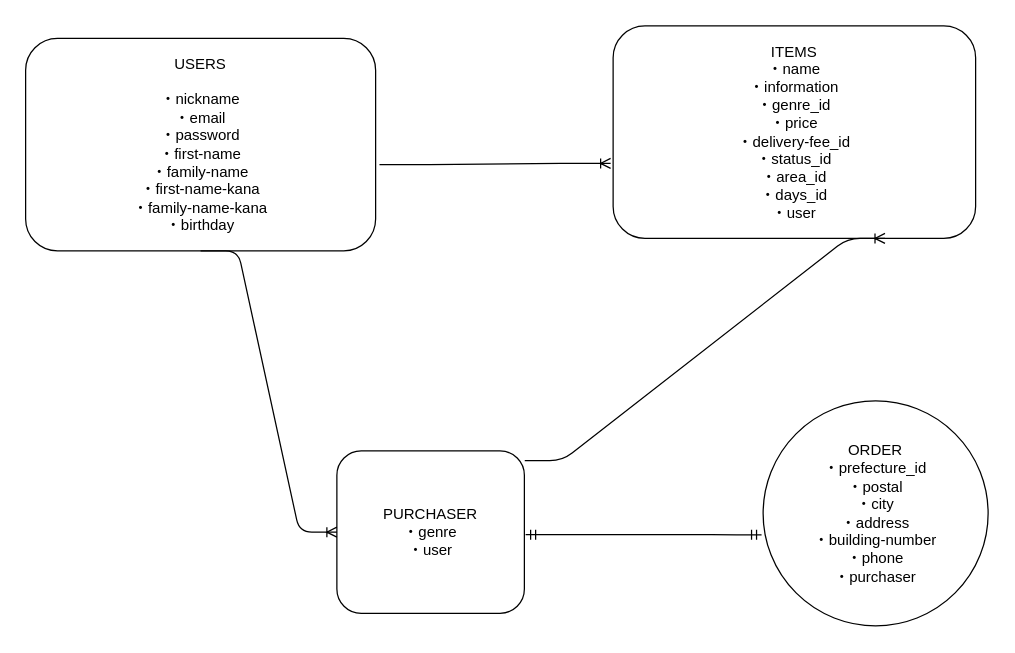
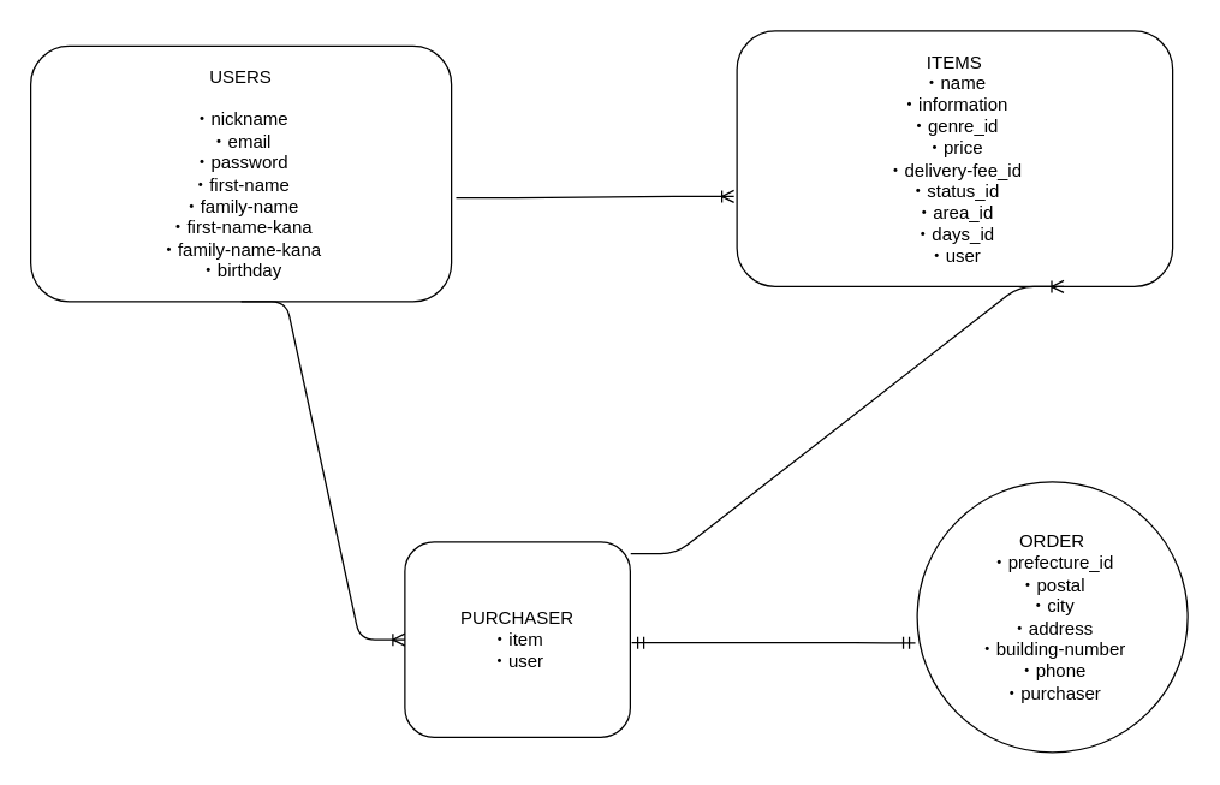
- <mxCell id="5" value="PURCHASER&lt;br&gt;・genre&lt;br&gt;・user" style="rounded=1;whiteSpace=wrap;html=1;" parent="1" vertex="1"><mxGeometry x="269" y="360" width="150" height="130" as="geometry" /></mxCell>
+ <mxCell id="5" value="PURCHASER&lt;br&gt;・item&lt;br&gt;・user" style="rounded=1;whiteSpace=wrap;html=1;" parent="1" vertex="1"><mxGeometry x="269" y="360" width="150" height="130" as="geometry" /></mxCell>
